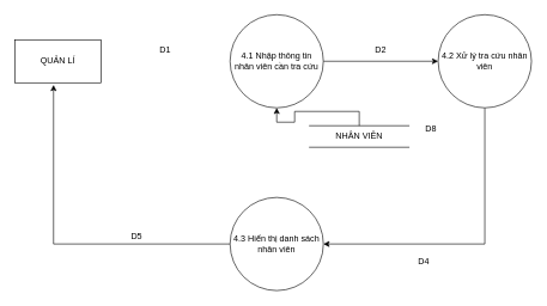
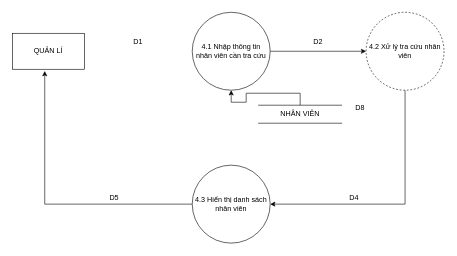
- <mxCell id="6" value="4.2 Xử lý tra cứu nhân viên" style="ellipse;whiteSpace=wrap;html=1;aspect=fixed;" vertex="1" parent="1"><mxGeometry x="610" y="20" width="130" height="130" as="geometry" /></mxCell>
+ <mxCell id="6" value="4.2 Xử lý tra cứu nhân viên" style="ellipse;whiteSpace=wrap;html=1;aspect=fixed;dashed=1;" vertex="1" parent="1"><mxGeometry x="610" y="20" width="130" height="130" as="geometry" /></mxCell>
- <mxCell id="16" value="D4" style="text;html=1;strokeColor=none;fillColor=none;align=center;verticalAlign=middle;whiteSpace=wrap;rounded=0;" vertex="1" parent="1"><mxGeometry x="560" y="350" width="60" height="30" as="geometry" /></mxCell>
+ <mxCell id="16" value="D4" style="text;html=1;strokeColor=none;fillColor=none;align=center;verticalAlign=middle;whiteSpace=wrap;rounded=0;" vertex="1" parent="1"><mxGeometry x="560" y="315" width="60" height="30" as="geometry" /></mxCell>
